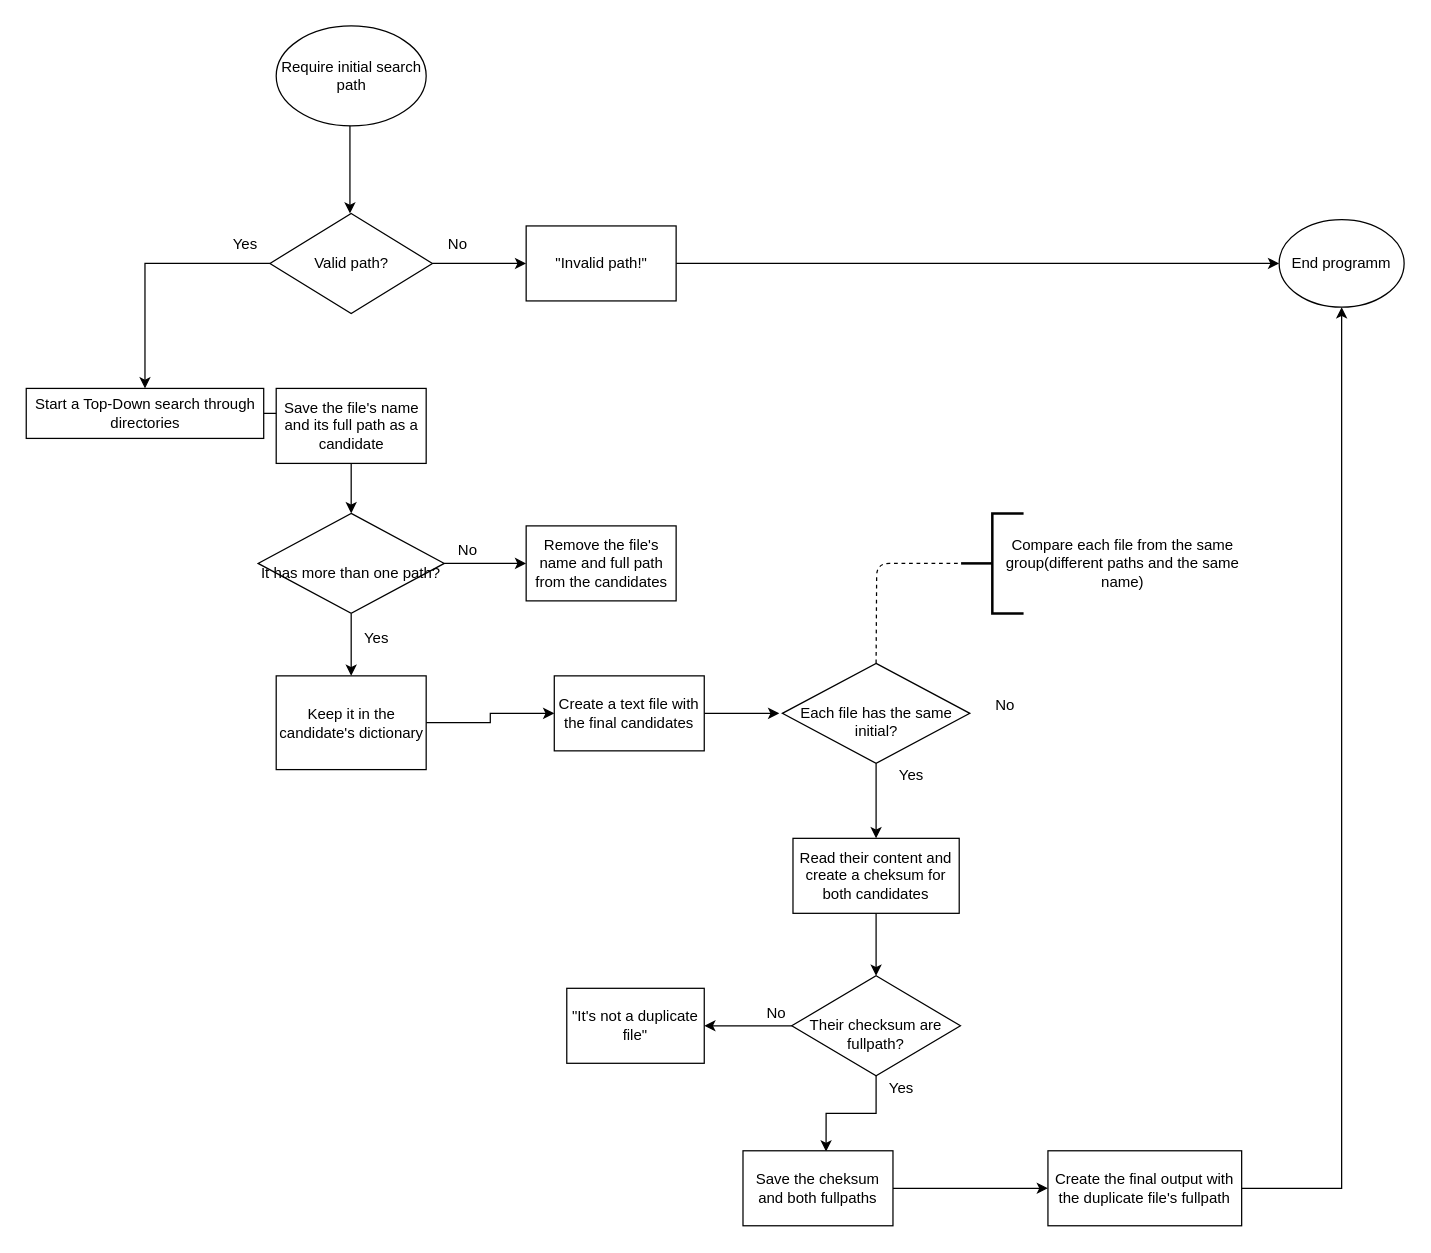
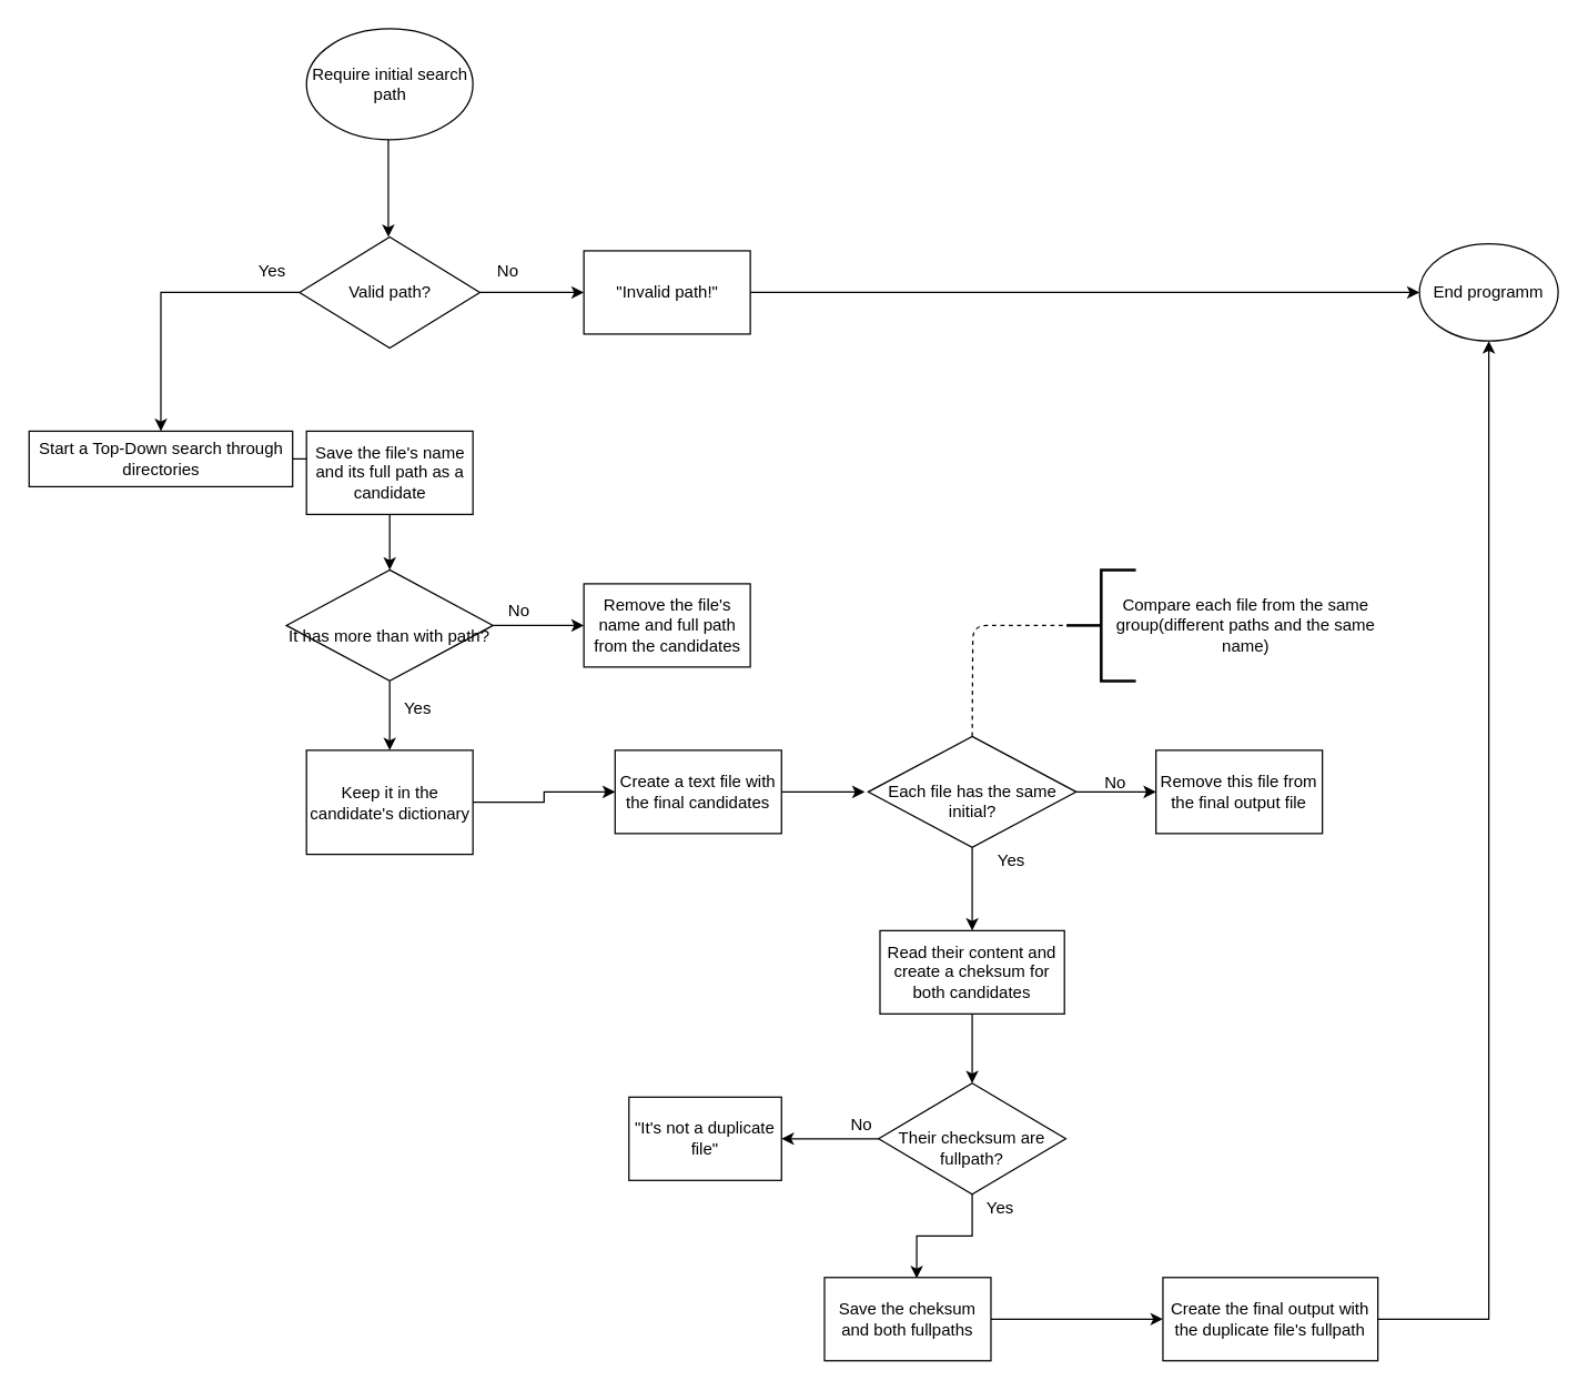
- <mxCell id="19" value="&lt;div align=&quot;center&quot;&gt;&lt;br&gt;&lt;/div&gt;&lt;div align=&quot;center&quot;&gt;It has more than one path?&lt;/div&gt;" style="rhombus;whiteSpace=wrap;html=1;" parent="1" vertex="1"><mxGeometry x="206" y="410" width="149" height="80" as="geometry" /></mxCell>
+ <mxCell id="19" value="&lt;div align=&quot;center&quot;&gt;&lt;br&gt;&lt;/div&gt;&lt;div align=&quot;center&quot;&gt;It has more than with path?&lt;/div&gt;" style="rhombus;whiteSpace=wrap;html=1;" parent="1" vertex="1"><mxGeometry x="206" y="410" width="149" height="80" as="geometry" /></mxCell>
+ <mxCell id="25" style="edgeStyle=orthogonalEdgeStyle;rounded=0;orthogonalLoop=1;jettySize=auto;html=1;exitX=1;exitY=0.5;exitDx=0;exitDy=0;entryX=0;entryY=0.5;entryDx=0;entryDy=0;" edge="1" parent="1" source="27" target="29"><mxGeometry relative="1" as="geometry" /></mxCell>
+ <mxCell id="29" value="Remove this file from the final output file" style="rounded=0;whiteSpace=wrap;html=1;direction=east;" vertex="1" parent="1"><mxGeometry x="833" y="540" width="120" height="60" as="geometry" /></mxCell>
